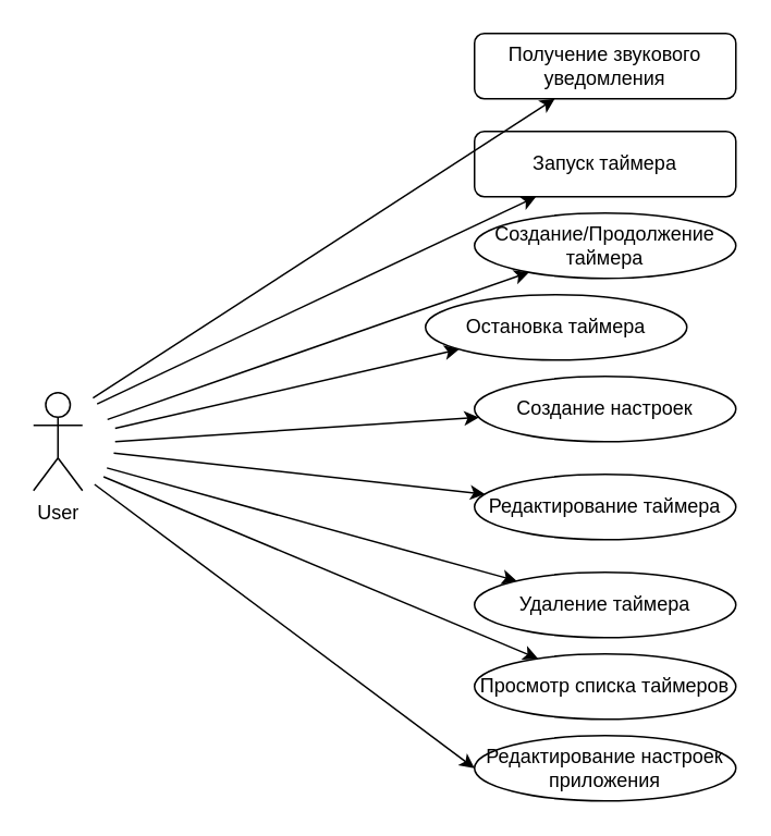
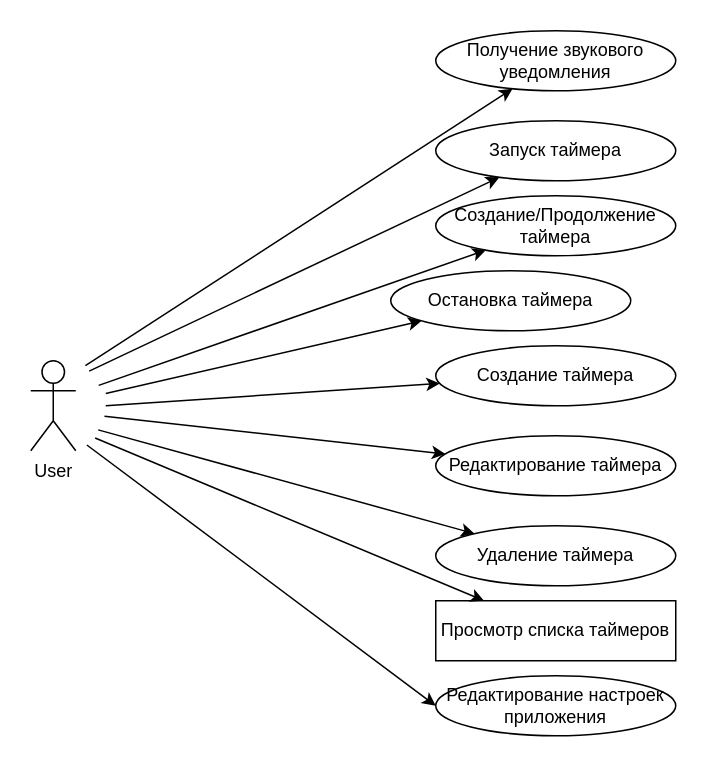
- <mxCell id="17" value="Получение звукового уведомления" style="whiteSpace=wrap;html=1;fillColor=#FFFFFF;strokeColor=#000000;rounded=1;" parent="1" vertex="1"><mxGeometry x="290" y="20" width="160" height="40" as="geometry" /></mxCell>
+ <mxCell id="17" value="Получение звукового уведомления" style="ellipse;whiteSpace=wrap;html=1;fillColor=#FFFFFF;strokeColor=#000000;" parent="1" vertex="1"><mxGeometry x="290" y="20" width="160" height="40" as="geometry" /></mxCell>
- <mxCell id="15" value="Запуск таймера" style="whiteSpace=wrap;html=1;fillColor=#FFFFFF;strokeColor=#000000;rounded=1;" parent="1" vertex="1"><mxGeometry x="290" y="80" width="160" height="40" as="geometry" /></mxCell>
+ <mxCell id="15" value="Запуск таймера" style="ellipse;whiteSpace=wrap;html=1;fillColor=#FFFFFF;strokeColor=#000000;" parent="1" vertex="1"><mxGeometry x="290" y="80" width="160" height="40" as="geometry" /></mxCell>
- <mxCell id="7" value="Создание настроек" style="ellipse;whiteSpace=wrap;html=1;fillColor=#FFFFFF;strokeColor=#000000;" parent="1" vertex="1"><mxGeometry x="290" y="230" width="160" height="40" as="geometry" /></mxCell>
+ <mxCell id="7" value="Создание таймера" style="ellipse;whiteSpace=wrap;html=1;fillColor=#FFFFFF;strokeColor=#000000;" parent="1" vertex="1"><mxGeometry x="290" y="230" width="160" height="40" as="geometry" /></mxCell>
- <mxCell id="13" value="Просмотр списка таймеров" style="ellipse;whiteSpace=wrap;html=1;fillColor=#FFFFFF;strokeColor=#000000;" parent="1" vertex="1"><mxGeometry x="290" y="400" width="160" height="40" as="geometry" /></mxCell>
+ <mxCell id="13" value="Просмотр списка таймеров" style="whiteSpace=wrap;html=1;fillColor=#FFFFFF;strokeColor=#000000;rounded=0;" parent="1" vertex="1"><mxGeometry x="290" y="400" width="160" height="40" as="geometry" /></mxCell>
